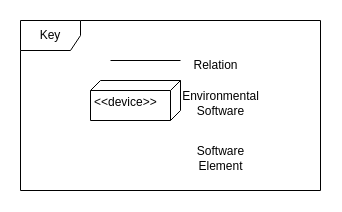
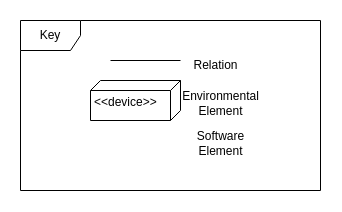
- <mxCell id="6" value="Environmental&lt;div&gt;Software&lt;/div&gt;" style="text;html=1;align=center;verticalAlign=middle;resizable=0;points=[];autosize=1;strokeColor=none;fillColor=none;" vertex="1" parent="1"><mxGeometry x="170" y="83" width="100" height="40" as="geometry" /></mxCell>
+ <mxCell id="6" value="Environmental&lt;div&gt;Element&lt;/div&gt;" style="text;html=1;align=center;verticalAlign=middle;resizable=0;points=[];autosize=1;strokeColor=none;fillColor=none;" vertex="1" parent="1"><mxGeometry x="170" y="83" width="100" height="40" as="geometry" /></mxCell>
- <mxCell id="7" value="Software&lt;br&gt;&lt;div&gt;Element&lt;/div&gt;" style="text;html=1;align=center;verticalAlign=middle;resizable=0;points=[];autosize=1;strokeColor=none;fillColor=none;" vertex="1" parent="1"><mxGeometry x="185" y="138" width="70" height="40" as="geometry" /></mxCell>
+ <mxCell id="7" value="Software&lt;br&gt;&lt;div&gt;Element&lt;/div&gt;" style="text;html=1;align=center;verticalAlign=middle;resizable=0;points=[];autosize=1;strokeColor=none;fillColor=none;" vertex="1" parent="1"><mxGeometry x="185" y="123" width="70" height="40" as="geometry" /></mxCell>
